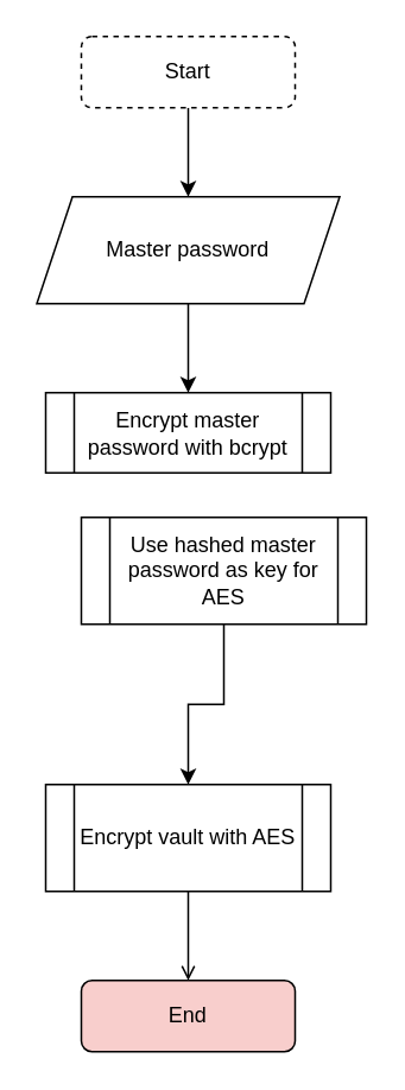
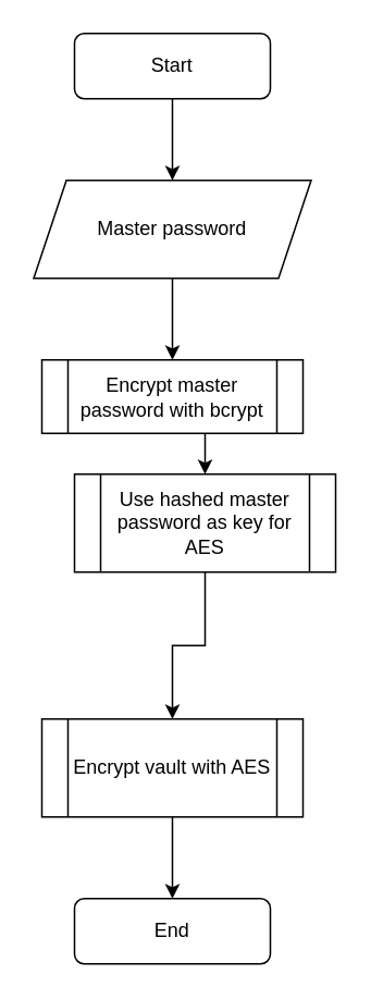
- <mxCell id="3" value="Start" style="rounded=1;whiteSpace=wrap;html=1;fontSize=12;glass=0;strokeWidth=1;shadow=0;dashed=1;" parent="1" vertex="1"><mxGeometry x="45" y="20" width="120" height="40" as="geometry" /></mxCell>
+ <mxCell id="3" value="Start" style="rounded=1;whiteSpace=wrap;html=1;fontSize=12;glass=0;strokeWidth=1;shadow=0;" parent="1" vertex="1"><mxGeometry x="45" y="20" width="120" height="40" as="geometry" /></mxCell>
+ <mxCell id="11" style="edgeStyle=orthogonalEdgeStyle;rounded=0;orthogonalLoop=1;jettySize=auto;html=1;exitX=0.5;exitY=1;exitDx=0;exitDy=0;entryX=0.5;entryY=0;entryDx=0;entryDy=0;" parent="1" source="12" target="6" edge="1"><mxGeometry relative="1" as="geometry"><mxPoint x="105" y="330" as="targetPoint" /></mxGeometry></mxCell>
- <mxCell id="7" style="edgeStyle=orthogonalEdgeStyle;rounded=0;orthogonalLoop=1;jettySize=auto;html=1;exitX=0.5;exitY=1;exitDx=0;exitDy=0;entryX=0.5;entryY=0;entryDx=0;entryDy=0;endArrow=open;" parent="1" source="8" target="4" edge="1"><mxGeometry relative="1" as="geometry" /></mxCell>
+ <mxCell id="7" style="edgeStyle=orthogonalEdgeStyle;rounded=0;orthogonalLoop=1;jettySize=auto;html=1;exitX=0.5;exitY=1;exitDx=0;exitDy=0;entryX=0.5;entryY=0;entryDx=0;entryDy=0;" parent="1" source="8" target="4" edge="1"><mxGeometry relative="1" as="geometry" /></mxCell>
- <mxCell id="4" value="End" style="rounded=1;whiteSpace=wrap;html=1;fontSize=12;glass=0;strokeWidth=1;shadow=0;fillColor=#f8cecc;" parent="1" vertex="1"><mxGeometry x="45" y="550" width="120" height="40" as="geometry" /></mxCell>
+ <mxCell id="4" value="End" style="rounded=1;whiteSpace=wrap;html=1;fontSize=12;glass=0;strokeWidth=1;shadow=0;" parent="1" vertex="1"><mxGeometry x="45" y="550" width="120" height="40" as="geometry" /></mxCell>
